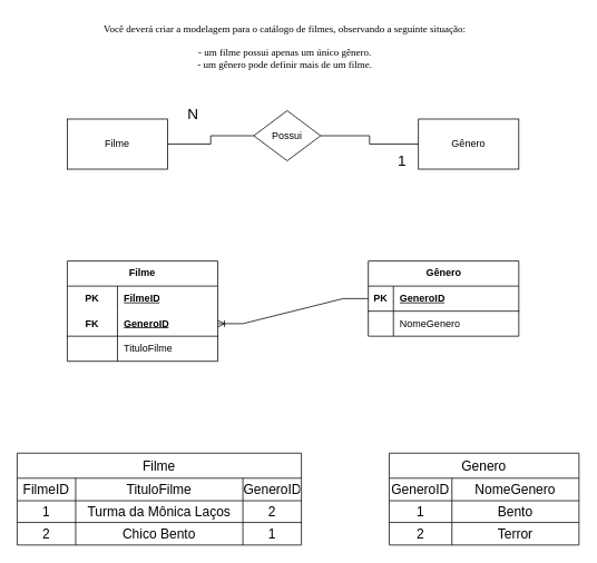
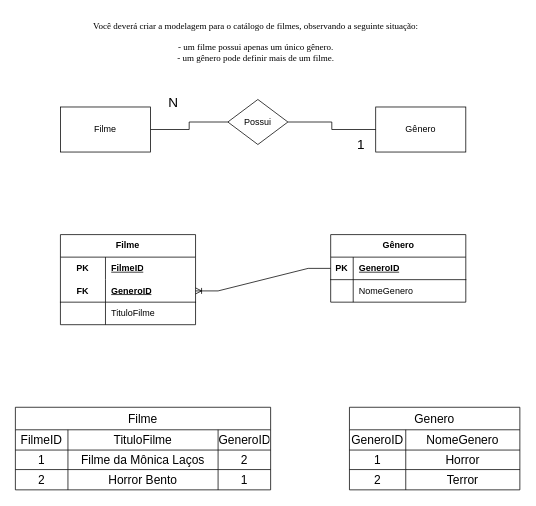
- <mxCell id="35" value="Turma da Mônica Laços" style="shape=partialRectangle;html=1;whiteSpace=wrap;connectable=0;strokeColor=inherit;overflow=hidden;fillColor=none;top=0;left=0;bottom=0;right=0;pointerEvents=1;fontSize=16;" parent="33" vertex="1"><mxGeometry x="70" width="200" height="26" as="geometry"><mxRectangle width="200" height="26" as="alternateBounds" /></mxGeometry></mxCell>
+ <mxCell id="35" value="Filme da Mônica Laços" style="shape=partialRectangle;html=1;whiteSpace=wrap;connectable=0;strokeColor=inherit;overflow=hidden;fillColor=none;top=0;left=0;bottom=0;right=0;pointerEvents=1;fontSize=16;" parent="33" vertex="1"><mxGeometry x="70" width="200" height="26" as="geometry"><mxRectangle width="200" height="26" as="alternateBounds" /></mxGeometry></mxCell>
- <mxCell id="47" value="Bento" style="shape=partialRectangle;html=1;whiteSpace=wrap;connectable=0;strokeColor=inherit;overflow=hidden;fillColor=none;top=0;left=0;bottom=0;right=0;pointerEvents=1;fontSize=16;" parent="45" vertex="1"><mxGeometry x="75" width="152" height="26" as="geometry"><mxRectangle width="152" height="26" as="alternateBounds" /></mxGeometry></mxCell>
+ <mxCell id="47" value="Horror" style="shape=partialRectangle;html=1;whiteSpace=wrap;connectable=0;strokeColor=inherit;overflow=hidden;fillColor=none;top=0;left=0;bottom=0;right=0;pointerEvents=1;fontSize=16;" parent="45" vertex="1"><mxGeometry x="75" width="152" height="26" as="geometry"><mxRectangle width="152" height="26" as="alternateBounds" /></mxGeometry></mxCell>
- <mxCell id="39" value="Chico Bento" style="shape=partialRectangle;html=1;whiteSpace=wrap;connectable=0;strokeColor=inherit;overflow=hidden;fillColor=none;top=0;left=0;bottom=0;right=0;pointerEvents=1;fontSize=16;" parent="37" vertex="1"><mxGeometry x="70" width="200" height="27" as="geometry"><mxRectangle width="200" height="27" as="alternateBounds" /></mxGeometry></mxCell>
+ <mxCell id="39" value="Horror Bento" style="shape=partialRectangle;html=1;whiteSpace=wrap;connectable=0;strokeColor=inherit;overflow=hidden;fillColor=none;top=0;left=0;bottom=0;right=0;pointerEvents=1;fontSize=16;" parent="37" vertex="1"><mxGeometry x="70" width="200" height="27" as="geometry"><mxRectangle width="200" height="27" as="alternateBounds" /></mxGeometry></mxCell>
